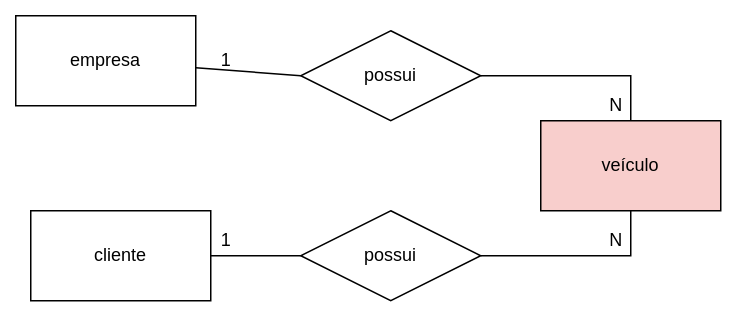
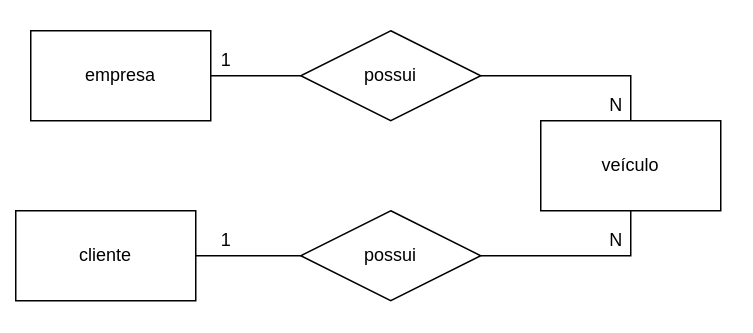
- <mxCell id="3" value="empresa" style="rounded=0;whiteSpace=wrap;html=1;" vertex="1" parent="1"><mxGeometry x="10" y="10" width="120" height="60" as="geometry" /></mxCell>
+ <mxCell id="3" value="empresa" style="rounded=0;whiteSpace=wrap;html=1;" vertex="1" parent="1"><mxGeometry x="20" y="20" width="120" height="60" as="geometry" /></mxCell>
- <mxCell id="4" value="veículo" style="rounded=0;whiteSpace=wrap;html=1;fillColor=#f8cecc;" vertex="1" parent="1"><mxGeometry x="360" y="80" width="120" height="60" as="geometry" /></mxCell>
+ <mxCell id="4" value="veículo" style="rounded=0;whiteSpace=wrap;html=1;" vertex="1" parent="1"><mxGeometry x="360" y="80" width="120" height="60" as="geometry" /></mxCell>
- <mxCell id="6" value="cliente" style="rounded=0;whiteSpace=wrap;html=1;" vertex="1" parent="1"><mxGeometry x="20" y="140" width="120" height="60" as="geometry" /></mxCell>
+ <mxCell id="6" value="cliente" style="rounded=0;whiteSpace=wrap;html=1;" vertex="1" parent="1"><mxGeometry x="10" y="140" width="120" height="60" as="geometry" /></mxCell>
